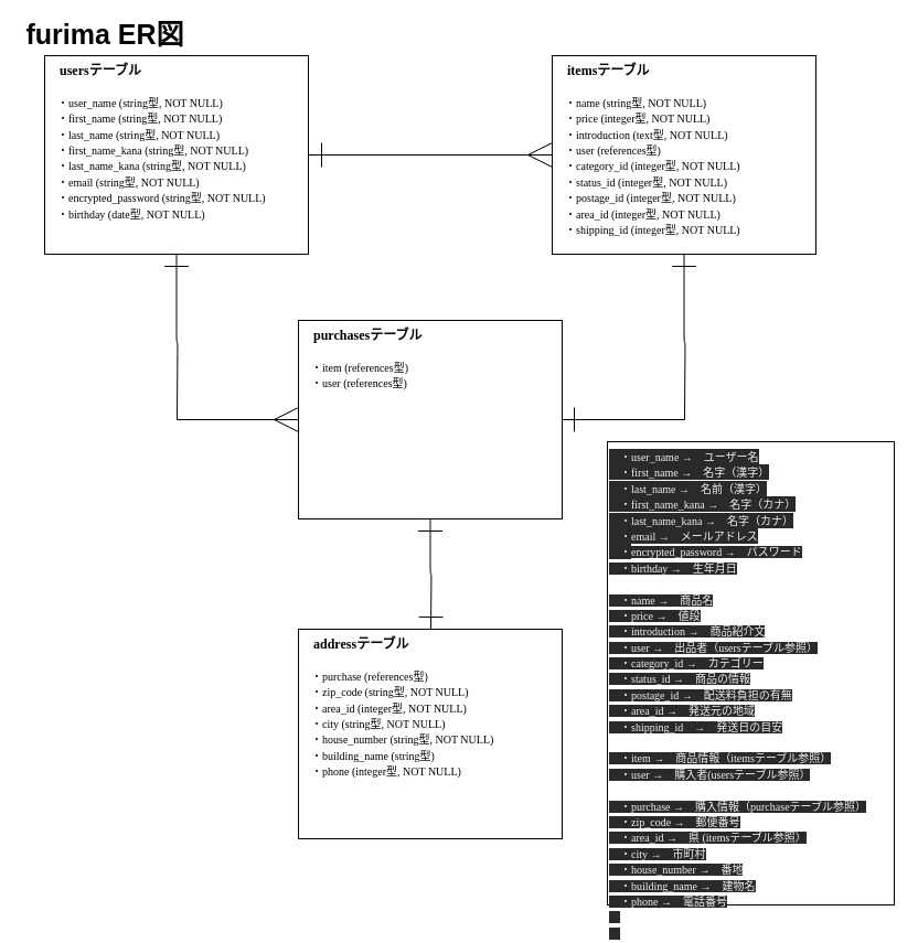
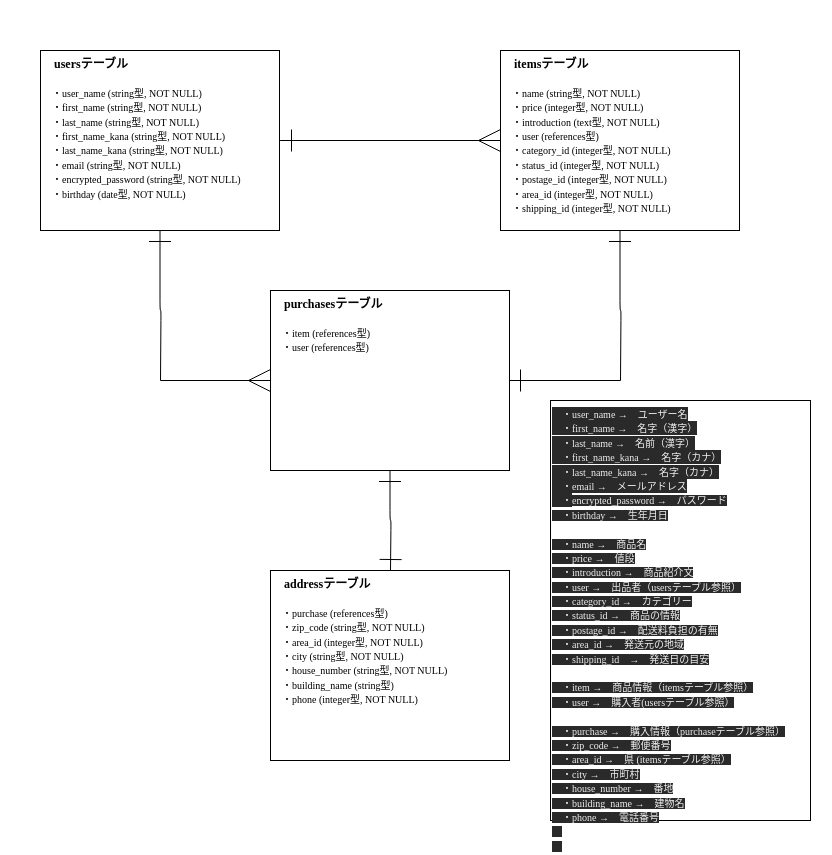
- <mxCell id="14" value="furima ER図" style="text;html=1;strokeColor=none;fillColor=none;align=center;verticalAlign=middle;whiteSpace=wrap;rounded=0;sketch=0;fontStyle=1;fontSize=25;" parent="1" vertex="1"><mxGeometry x="20" y="20" width="150" height="20" as="geometry" /></mxCell>
